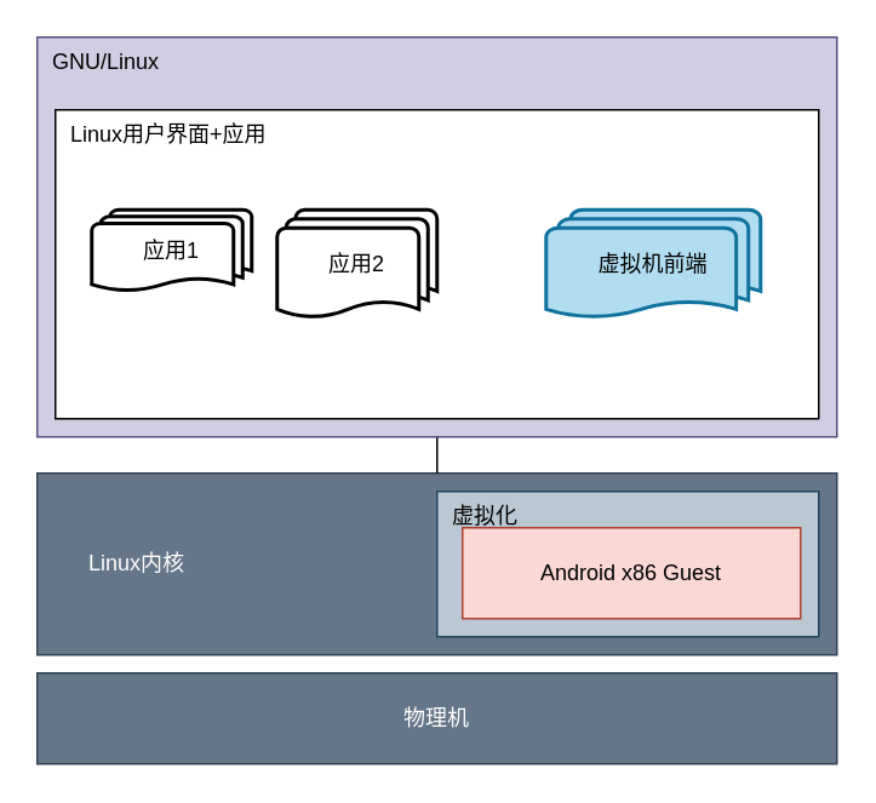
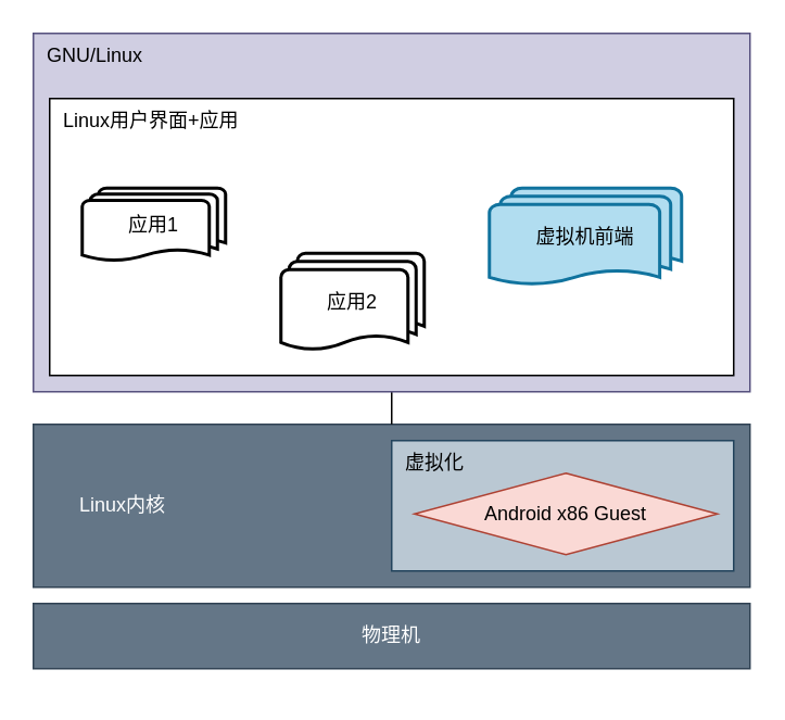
- <mxCell id="10" value="应用2" style="strokeWidth=2;html=1;shape=mxgraph.flowchart.multi-document;whiteSpace=wrap;" vertex="1" parent="1"><mxGeometry x="152" y="115" width="88" height="60" as="geometry" /></mxCell>
+ <mxCell id="10" value="应用2" style="strokeWidth=2;html=1;shape=mxgraph.flowchart.multi-document;whiteSpace=wrap;" vertex="1" parent="1"><mxGeometry x="172" y="155" width="88" height="60" as="geometry" /></mxCell>
- <mxCell id="5" value="Android x86 Guest" style="rounded=0;whiteSpace=wrap;html=1;fillColor=#fad9d5;strokeColor=#ae4132;" vertex="1" parent="1"><mxGeometry x="254" y="290" width="186" height="50" as="geometry" /></mxCell>
+ <mxCell id="5" value="Android x86 Guest" style="rhombus;whiteSpace=wrap;html=1;fillColor=#fad9d5;strokeColor=#ae4132;" vertex="1" parent="1"><mxGeometry x="254" y="290" width="186" height="50" as="geometry" /></mxCell>
- <mxCell id="3" value="物理机" style="rounded=0;whiteSpace=wrap;html=1;fillColor=#647687;fontColor=#ffffff;strokeColor=#314354;" vertex="1" parent="1"><mxGeometry x="20" y="370" width="440" height="50" as="geometry" /></mxCell>
+ <mxCell id="3" value="物理机" style="rounded=0;whiteSpace=wrap;html=1;fillColor=#647687;fontColor=#ffffff;strokeColor=#314354;" vertex="1" parent="1"><mxGeometry x="20" y="370" width="440" height="40" as="geometry" /></mxCell>
